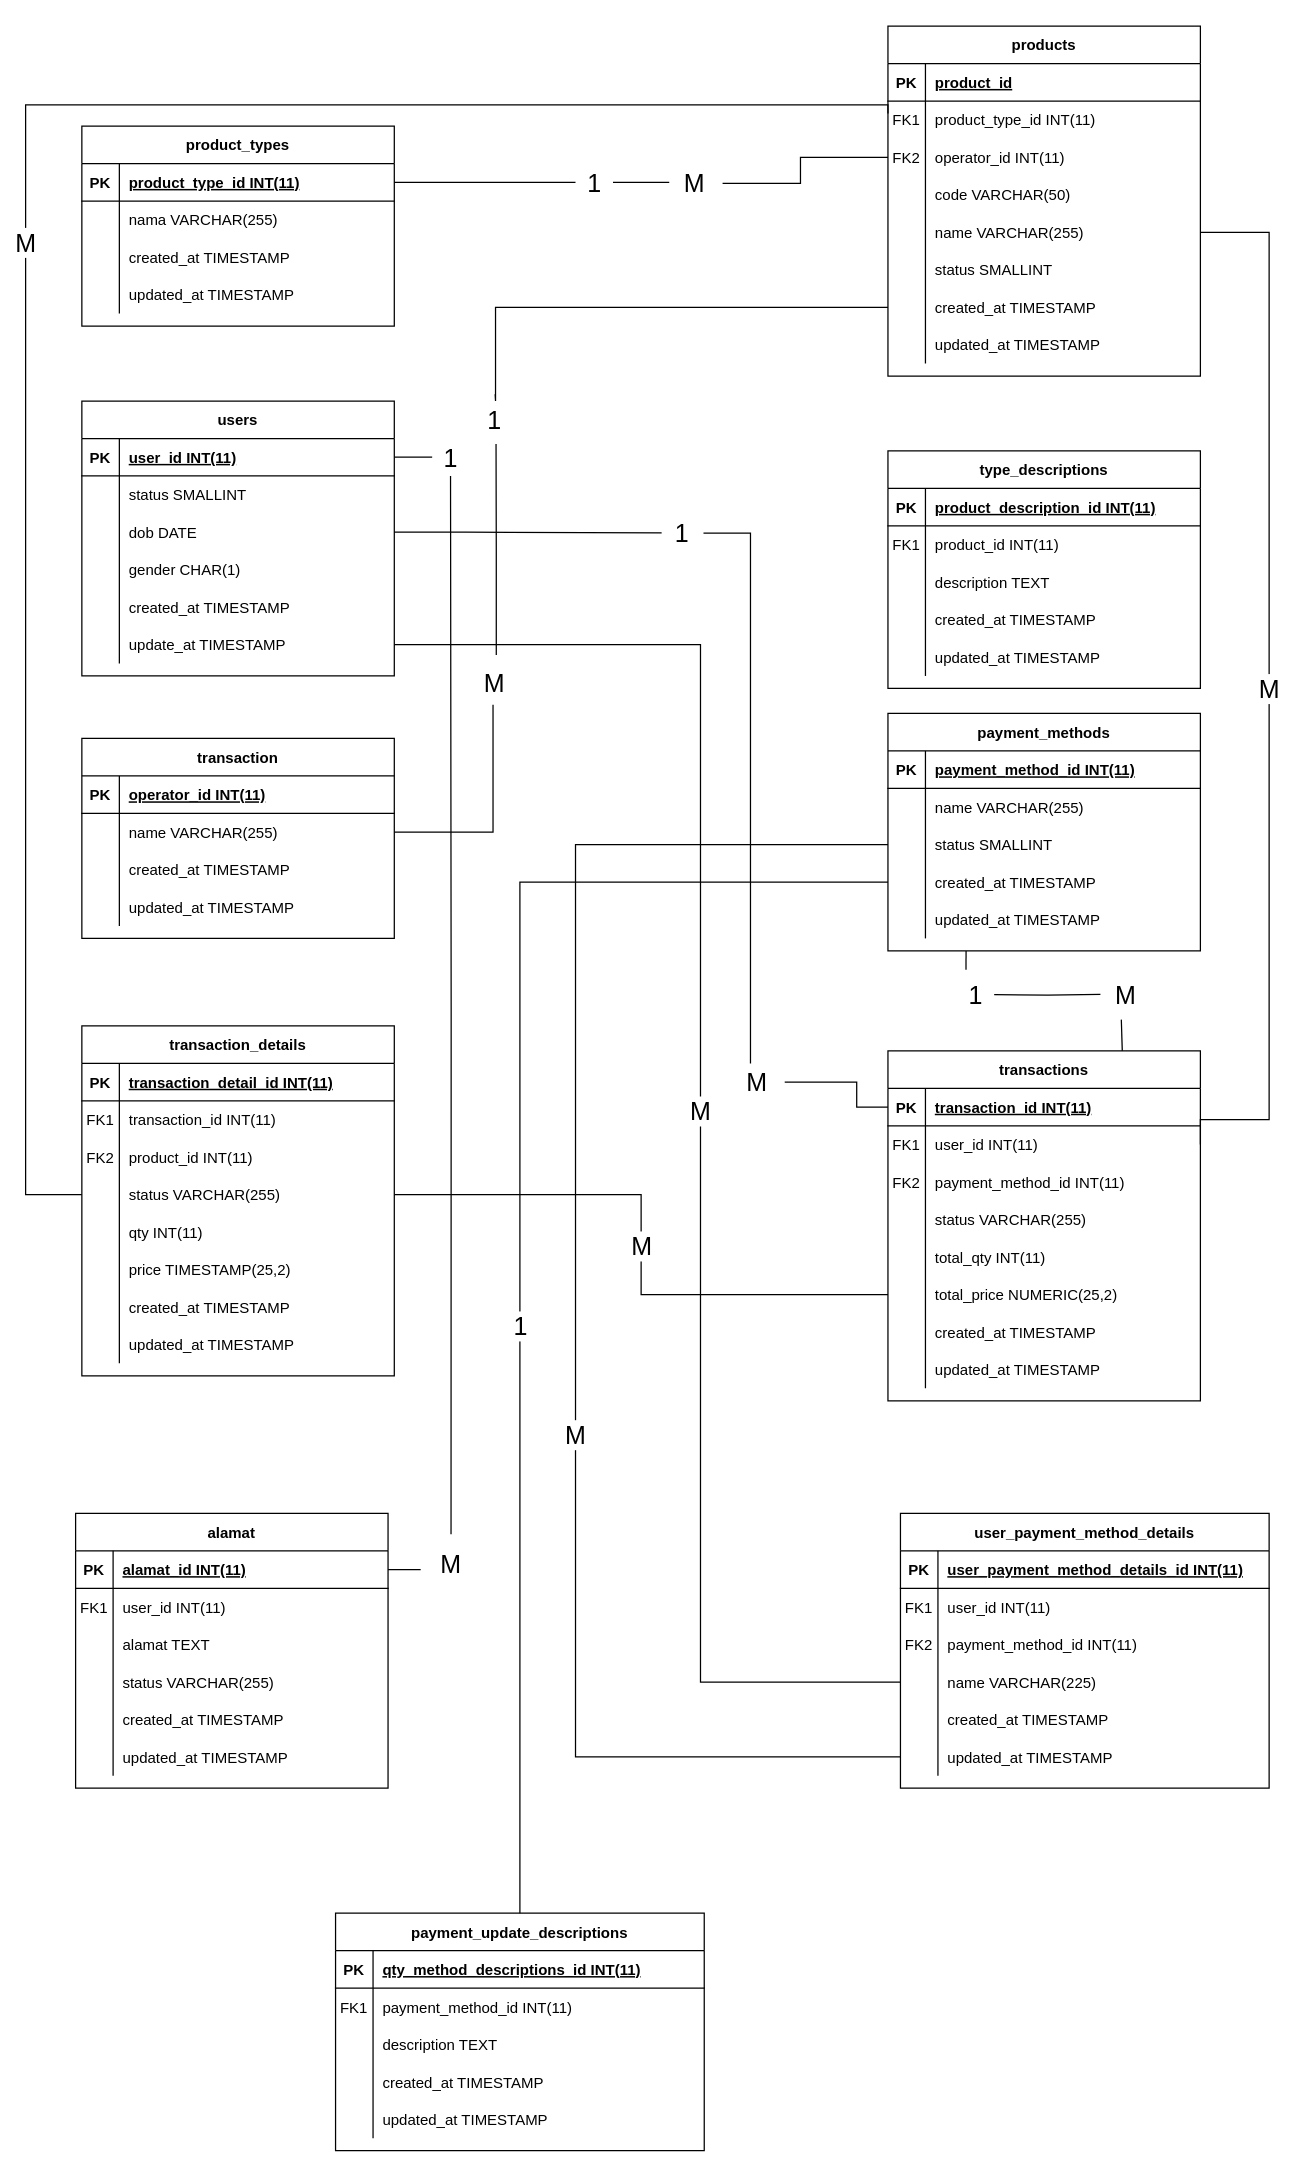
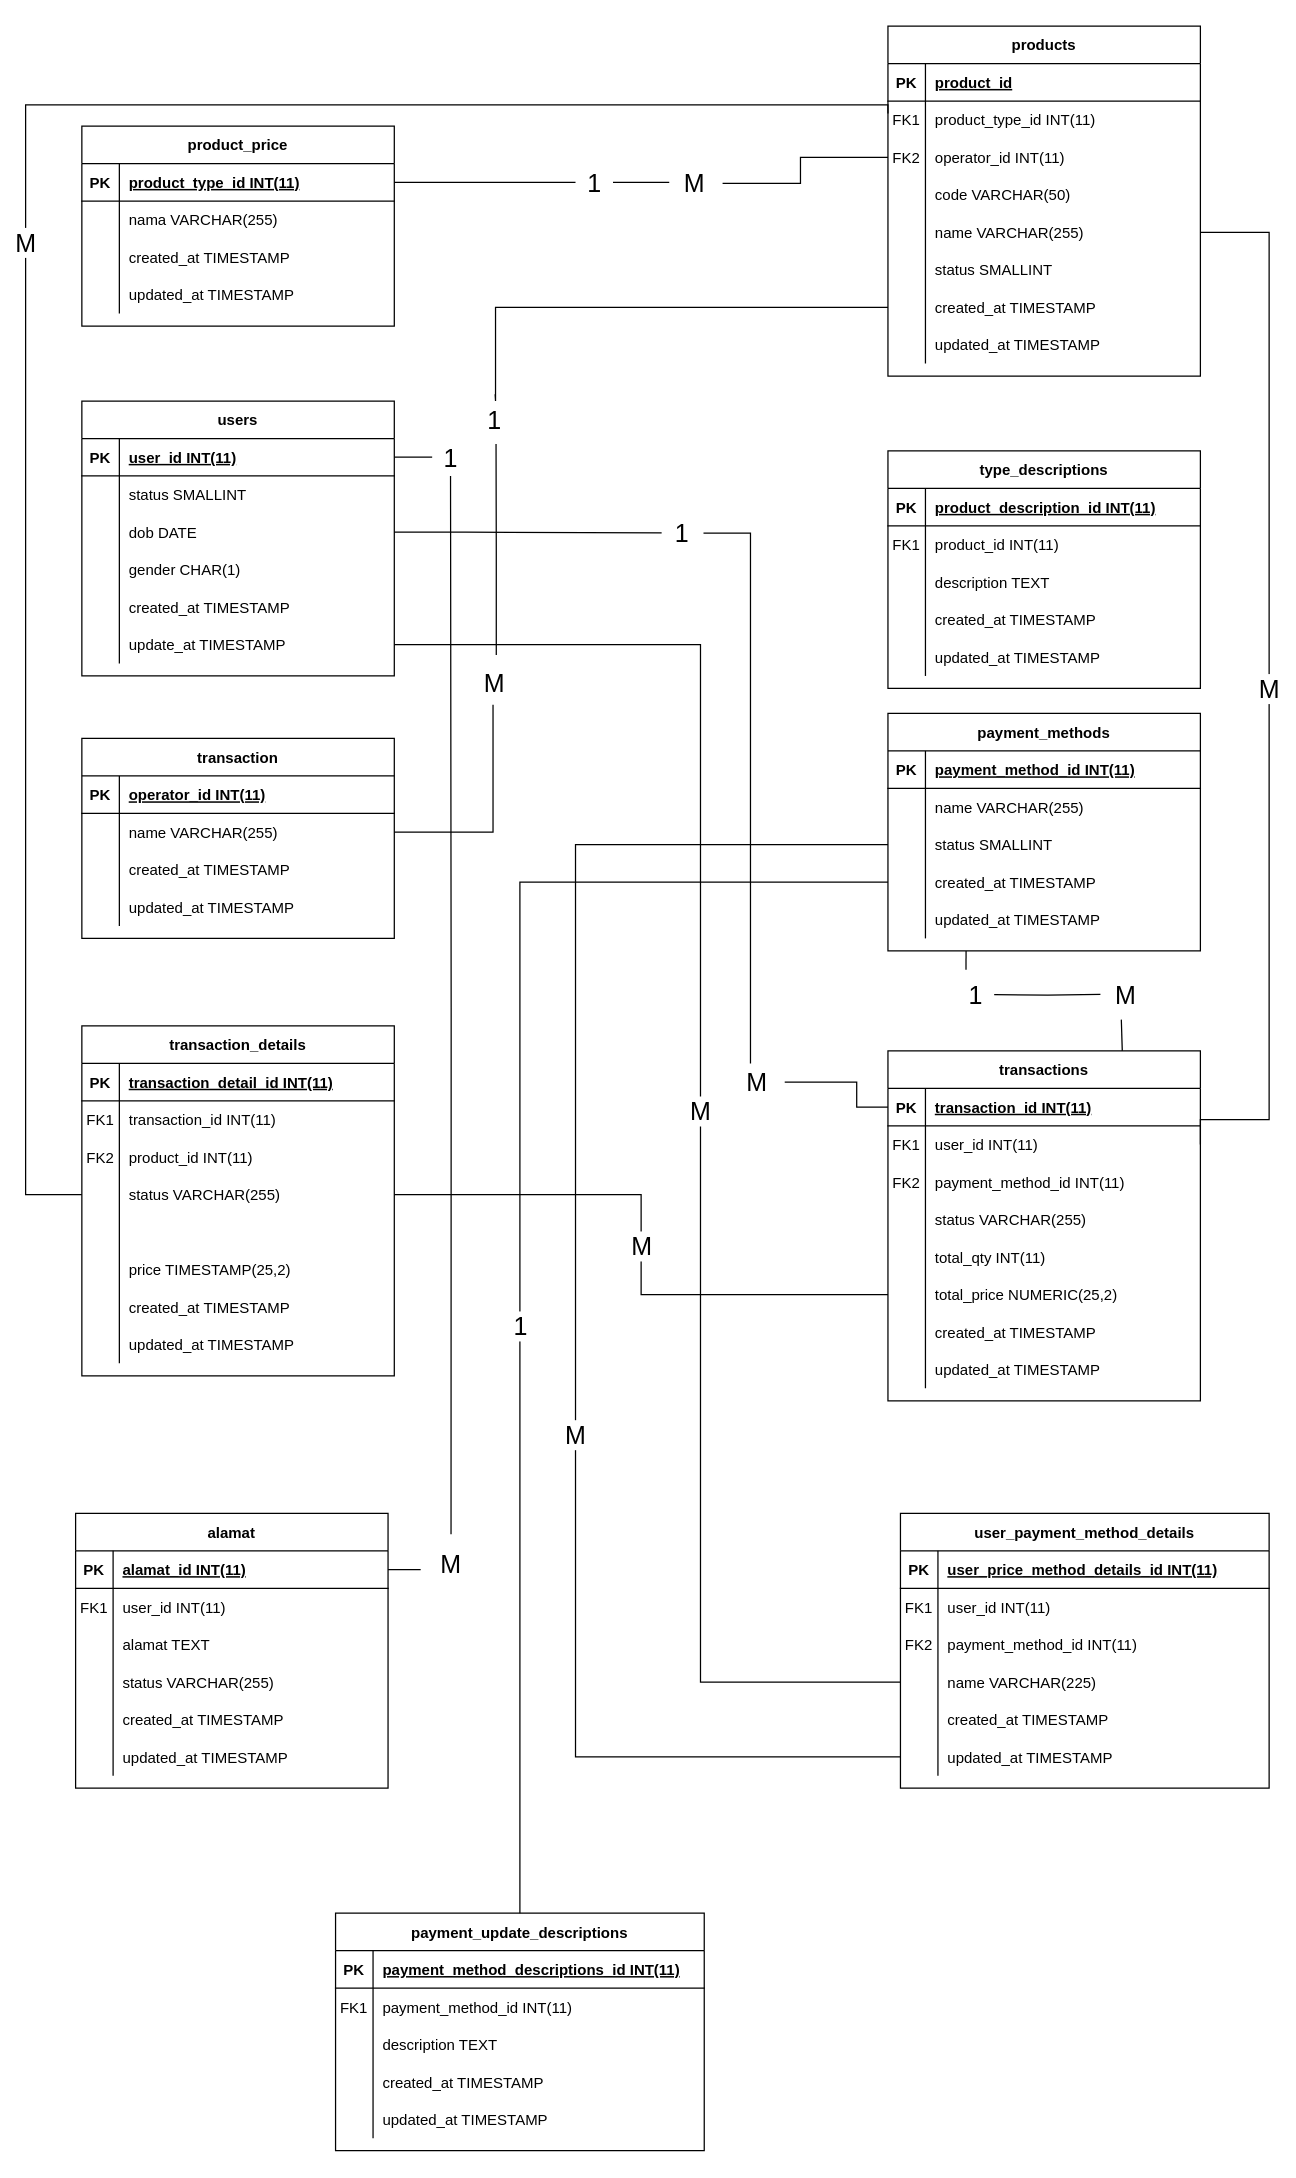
- <mxCell id="76" value="product_types" style="shape=table;startSize=30;container=1;collapsible=1;childLayout=tableLayout;fixedRows=1;rowLines=0;fontStyle=1;align=center;resizeLast=1;" parent="1" vertex="1"><mxGeometry x="65" y="100" width="250" height="160" as="geometry" /></mxCell>
+ <mxCell id="76" value="product_price" style="shape=table;startSize=30;container=1;collapsible=1;childLayout=tableLayout;fixedRows=1;rowLines=0;fontStyle=1;align=center;resizeLast=1;" parent="1" vertex="1"><mxGeometry x="65" y="100" width="250" height="160" as="geometry" /></mxCell>
- <mxCell id="121" value="qty INT(11)" style="shape=partialRectangle;overflow=hidden;connectable=0;fillColor=none;top=0;left=0;bottom=0;right=0;align=left;spacingLeft=6;" parent="119" vertex="1"><mxGeometry x="30" width="220" height="30" as="geometry"><mxRectangle width="220" height="30" as="alternateBounds" /></mxGeometry></mxCell>
- <mxCell id="180" value="user_payment_method_details_id INT(11)" style="shape=partialRectangle;overflow=hidden;connectable=0;fillColor=none;top=0;left=0;bottom=0;right=0;align=left;spacingLeft=6;fontStyle=5;" parent="178" vertex="1"><mxGeometry x="30" width="265" height="30" as="geometry"><mxRectangle width="265" height="30" as="alternateBounds" /></mxGeometry></mxCell>
+ <mxCell id="180" value="user_price_method_details_id INT(11)" style="shape=partialRectangle;overflow=hidden;connectable=0;fillColor=none;top=0;left=0;bottom=0;right=0;align=left;spacingLeft=6;fontStyle=5;" parent="178" vertex="1"><mxGeometry x="30" width="265" height="30" as="geometry"><mxRectangle width="265" height="30" as="alternateBounds" /></mxGeometry></mxCell>
- <mxCell id="218" value="qty_method_descriptions_id INT(11)" style="shape=partialRectangle;overflow=hidden;connectable=0;fillColor=none;top=0;left=0;bottom=0;right=0;align=left;spacingLeft=6;fontStyle=5;" parent="216" vertex="1"><mxGeometry x="30" width="265" height="30" as="geometry"><mxRectangle width="265" height="30" as="alternateBounds" /></mxGeometry></mxCell>
+ <mxCell id="218" value="payment_method_descriptions_id INT(11)" style="shape=partialRectangle;overflow=hidden;connectable=0;fillColor=none;top=0;left=0;bottom=0;right=0;align=left;spacingLeft=6;fontStyle=5;" parent="216" vertex="1"><mxGeometry x="30" width="265" height="30" as="geometry"><mxRectangle width="265" height="30" as="alternateBounds" /></mxGeometry></mxCell>
